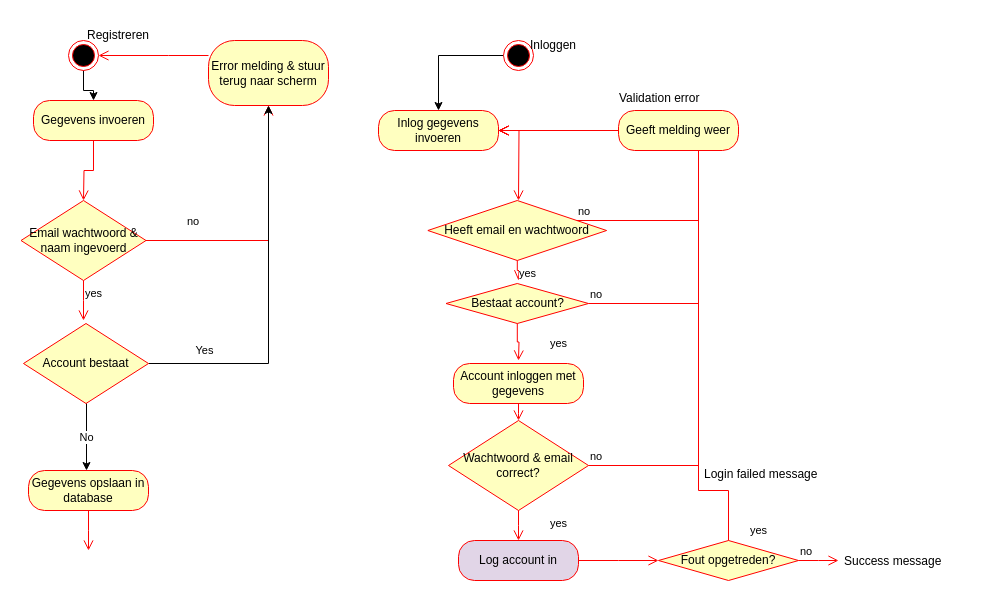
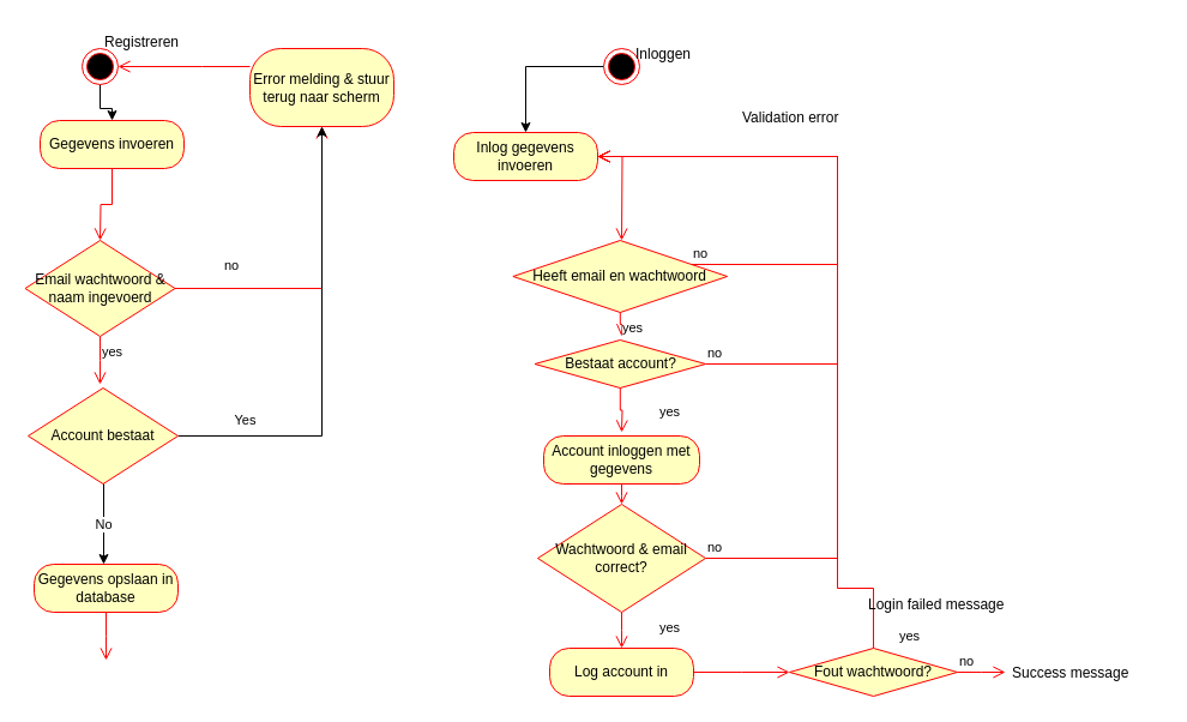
- <mxCell id="24" value="Geeft melding weer" style="rounded=1;whiteSpace=wrap;html=1;arcSize=40;fontColor=#000000;fillColor=#ffffc0;strokeColor=#ff0000;" parent="1" vertex="1"><mxGeometry x="618" y="110" width="120" height="40" as="geometry" /></mxCell>
- <mxCell id="23" value="Login failed message" style="text;strokeColor=none;fillColor=none;align=left;verticalAlign=top;spacingLeft=4;spacingRight=4;overflow=hidden;rotatable=0;points=[[0,0.5],[1,0.5]];portConstraint=eastwest;" parent="1" vertex="1"><mxGeometry x="698" y="460" width="130" height="26" as="geometry" /></mxCell>
+ <mxCell id="23" value="Login failed message" style="text;strokeColor=none;fillColor=none;align=left;verticalAlign=top;spacingLeft=4;spacingRight=4;overflow=hidden;rotatable=0;points=[[0,0.5],[1,0.5]];portConstraint=eastwest;" parent="1" vertex="1"><mxGeometry x="718" y="490" width="130" height="26" as="geometry" /></mxCell>
- <mxCell id="17" value="Log account in" style="rounded=1;whiteSpace=wrap;html=1;arcSize=40;fontColor=#000000;fillColor=#e1d5e7;strokeColor=#ff0000;" parent="1" vertex="1"><mxGeometry x="458" y="540" width="120" height="40" as="geometry" /></mxCell>
+ <mxCell id="17" value="Log account in" style="rounded=1;whiteSpace=wrap;html=1;arcSize=40;fontColor=#000000;fillColor=#ffffc0;strokeColor=#ff0000;" parent="1" vertex="1"><mxGeometry x="458" y="540" width="120" height="40" as="geometry" /></mxCell>
- <mxCell id="19" value="Fout opgetreden?" style="rhombus;whiteSpace=wrap;html=1;fontColor=#000000;fillColor=#ffffc0;strokeColor=#ff0000;" parent="1" vertex="1"><mxGeometry x="658" y="540" width="140" height="40" as="geometry" /></mxCell>
+ <mxCell id="19" value="Fout wachtwoord?" style="rhombus;whiteSpace=wrap;html=1;fontColor=#000000;fillColor=#ffffc0;strokeColor=#ff0000;" parent="1" vertex="1"><mxGeometry x="658" y="540" width="140" height="40" as="geometry" /></mxCell>
